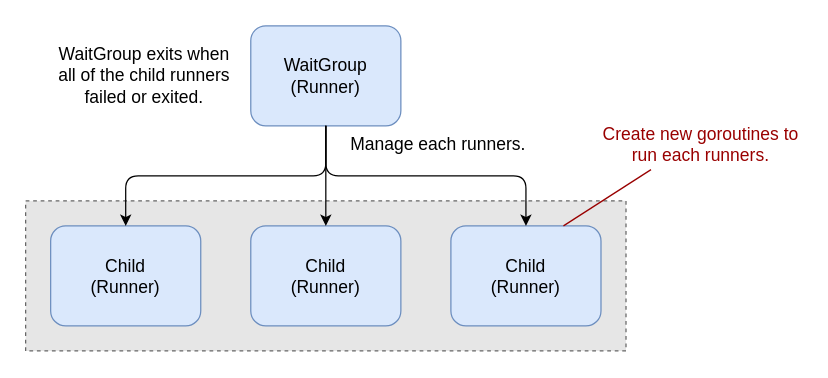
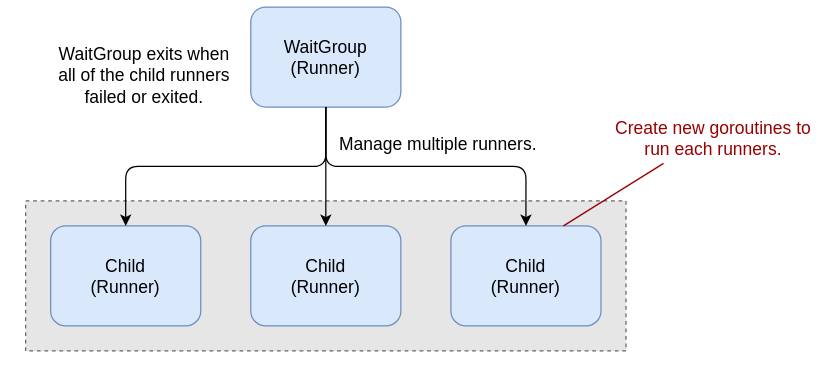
- <mxCell id="3" value="WaitGroup&lt;br style=&quot;font-size: 14px;&quot;&gt;(Runner)" style="rounded=1;whiteSpace=wrap;html=1;fontSize=14;fillColor=#dae8fc;strokeColor=#6c8ebf;" parent="1" vertex="1"><mxGeometry x="200" y="20" width="120" height="80" as="geometry" /></mxCell>
+ <mxCell id="3" value="WaitGroup&lt;br style=&quot;font-size: 14px;&quot;&gt;(Runner)" style="rounded=1;whiteSpace=wrap;html=1;fontSize=14;fillColor=#dae8fc;strokeColor=#6c8ebf;" parent="1" vertex="1"><mxGeometry x="200" y="5" width="120" height="80" as="geometry" /></mxCell>
- <mxCell id="10" value="Manage each runners." style="text;html=1;strokeColor=none;fillColor=none;align=center;verticalAlign=middle;whiteSpace=wrap;rounded=0;fontSize=14;" parent="1" vertex="1"><mxGeometry x="260" y="100" width="180" height="30" as="geometry" /></mxCell>
+ <mxCell id="10" value="Manage multiple runners." style="text;html=1;strokeColor=none;fillColor=none;align=center;verticalAlign=middle;whiteSpace=wrap;rounded=0;fontSize=14;" parent="1" vertex="1"><mxGeometry x="260" y="100" width="180" height="30" as="geometry" /></mxCell>
- <mxCell id="12" value="Create new goroutines to run each runners." style="text;html=1;strokeColor=none;fillColor=none;align=center;verticalAlign=middle;whiteSpace=wrap;rounded=0;fontSize=14;fontColor=#990000;" vertex="1" parent="1"><mxGeometry x="480" y="95" width="160" height="40" as="geometry" /></mxCell>
+ <mxCell id="12" value="Create new goroutines to run each runners." style="text;html=1;strokeColor=none;fillColor=none;align=center;verticalAlign=middle;whiteSpace=wrap;rounded=0;fontSize=14;fontColor=#990000;" vertex="1" parent="1"><mxGeometry x="490" y="90" width="160" height="40" as="geometry" /></mxCell>
